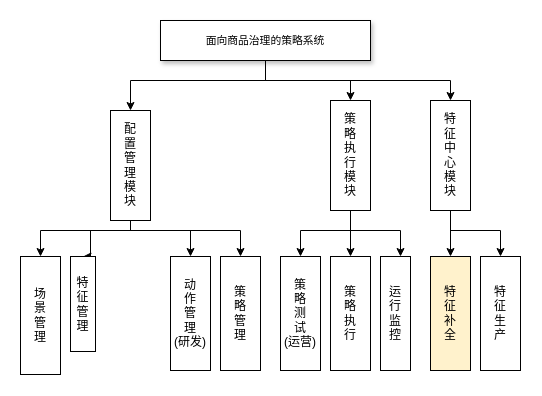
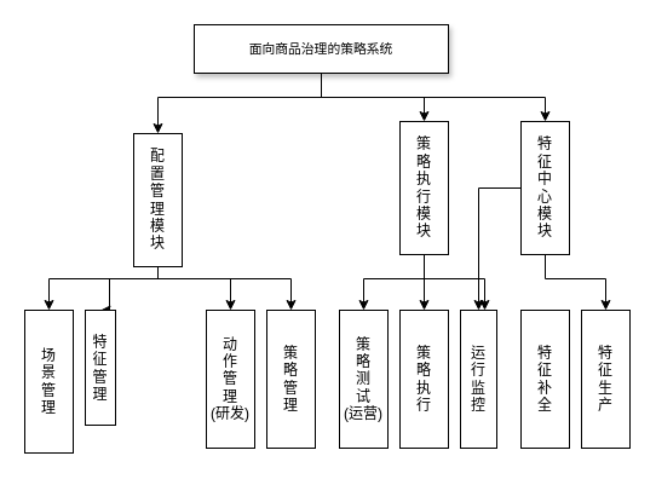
- <mxCell id="6" style="edgeStyle=orthogonalEdgeStyle;rounded=0;sketch=0;orthogonalLoop=1;jettySize=auto;html=1;" parent="1" source="8" target="24" edge="1"><mxGeometry relative="1" as="geometry" /></mxCell>
+ <mxCell id="6" style="edgeStyle=orthogonalEdgeStyle;rounded=0;sketch=0;orthogonalLoop=1;jettySize=auto;html=1;" parent="1" source="8" target="26" edge="1"><mxGeometry relative="1" as="geometry" /></mxCell>
- <mxCell id="24" value="特&lt;br&gt;征&lt;br&gt;补&lt;br&gt;全" style="rounded=0;whiteSpace=wrap;html=1;horizontal=1;textDirection=ltr;fillColor=#fff2cc;" parent="1" vertex="1"><mxGeometry x="430" y="256" width="40" height="114" as="geometry" /></mxCell>
+ <mxCell id="24" value="特&lt;br&gt;征&lt;br&gt;补&lt;br&gt;全" style="rounded=0;whiteSpace=wrap;html=1;horizontal=1;textDirection=ltr;" parent="1" vertex="1"><mxGeometry x="430" y="256" width="40" height="114" as="geometry" /></mxCell>
